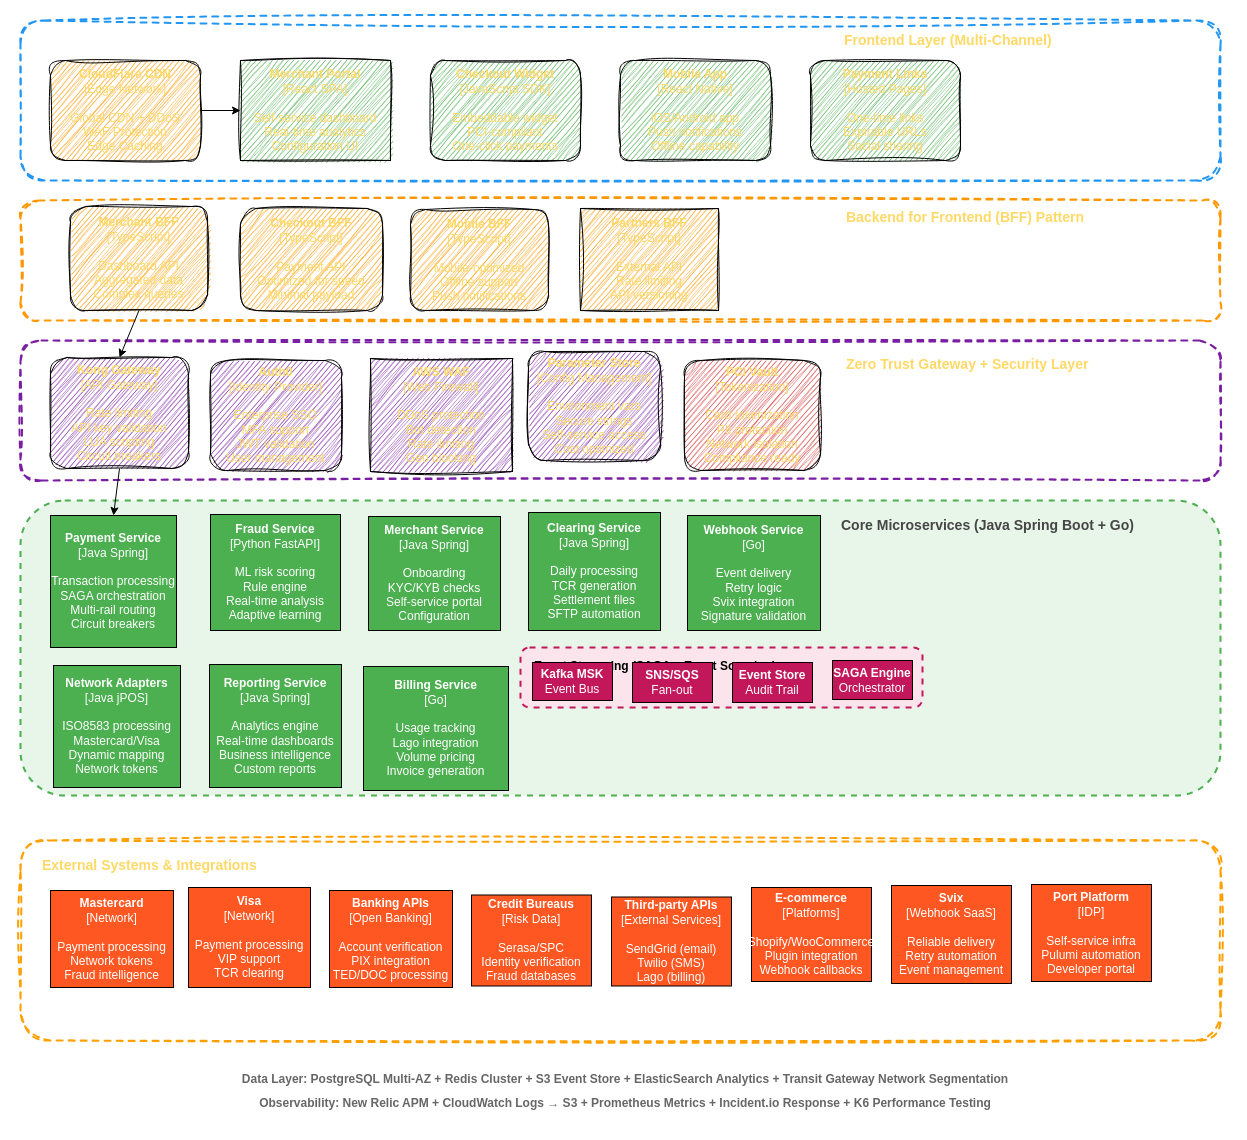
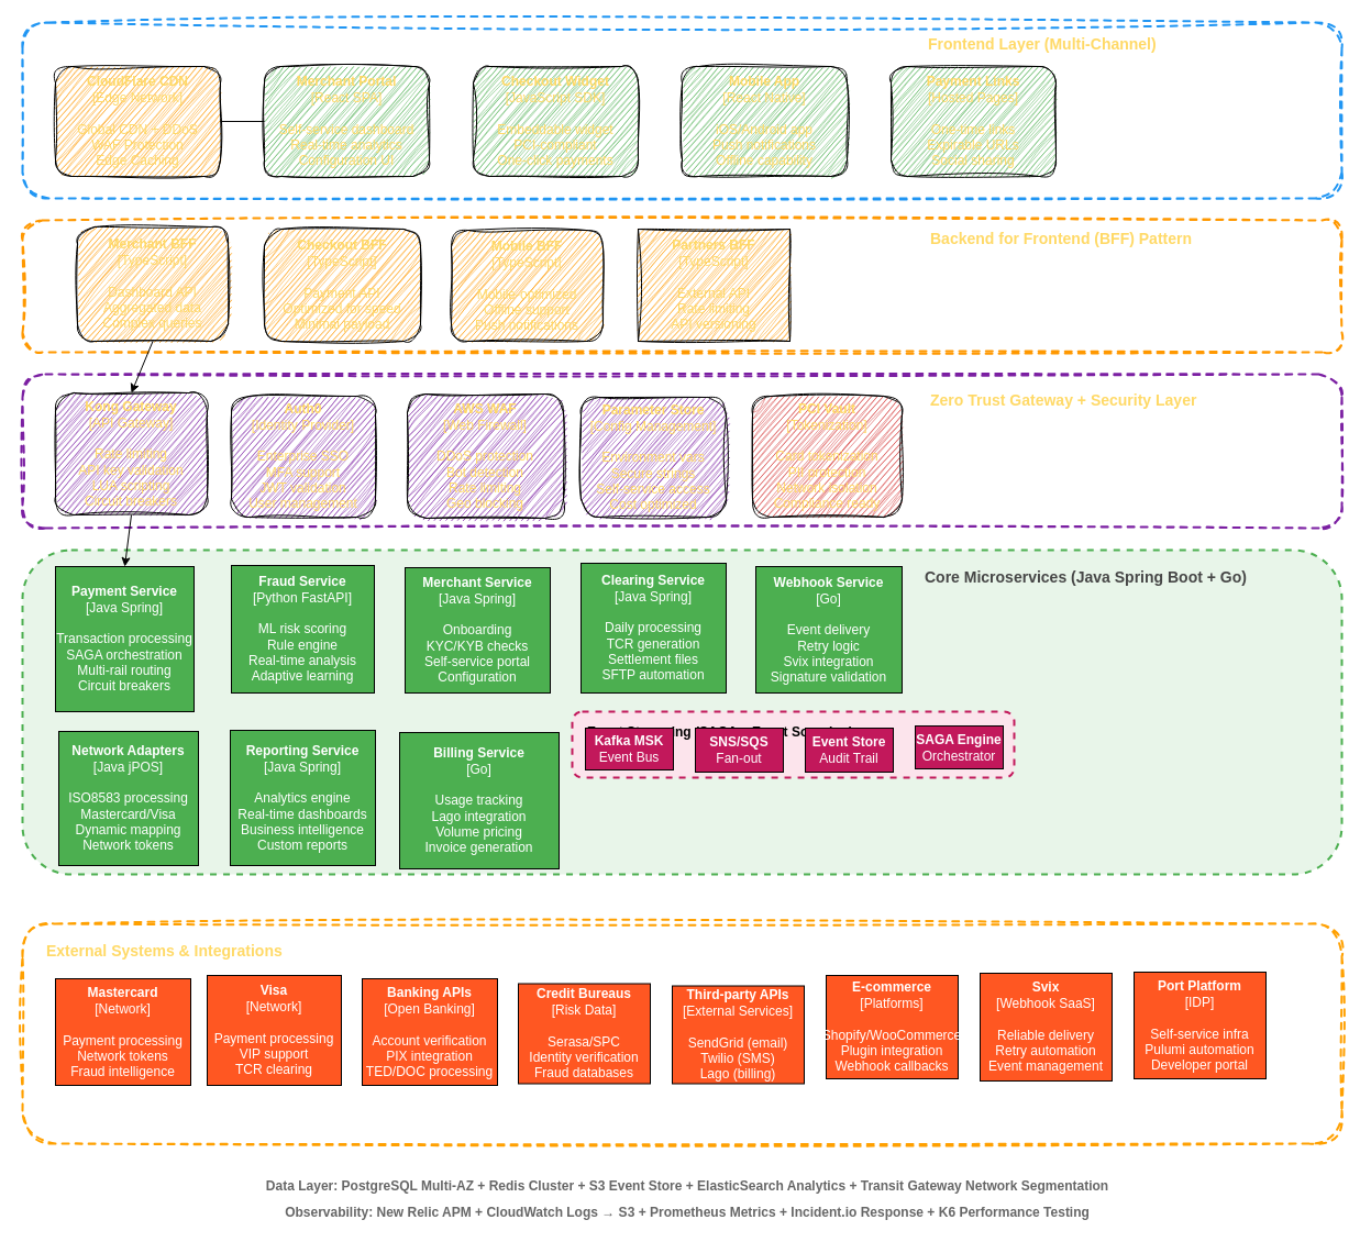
- <mxCell id="50" value="" style="endArrow=classic;html=1;exitX=1;exitY=0.5;exitDx=0;exitDy=0;entryX=0;entryY=0.5;entryDx=0;entryDy=0;" parent="1" source="6" target="7" edge="1"><mxGeometry width="50" height="50" relative="1" as="geometry"><mxPoint x="420" y="340" as="sourcePoint" /><mxPoint x="470" y="290" as="targetPoint" /></mxGeometry></mxCell>
+ <mxCell id="50" value="" style="endArrow=none;html=1;exitX=1;exitY=0.5;exitDx=0;exitDy=0;entryX=0;entryY=0.5;entryDx=0;entryDy=0;" parent="1" source="6" target="7" edge="1"><mxGeometry width="50" height="50" relative="1" as="geometry"><mxPoint x="420" y="340" as="sourcePoint" /><mxPoint x="470" y="290" as="targetPoint" /></mxGeometry></mxCell>
- <mxCell id="7" value="&lt;b&gt;Merchant Portal&lt;/b&gt;&lt;br/&gt;[React SPA]&lt;br/&gt;&lt;br/&gt;Self-service dashboard&lt;br/&gt;Real-time analytics&lt;br/&gt;Configuration UI" style="whiteSpace=wrap;html=1;fillColor=#4caf50;fontColor=#FFD966;align=center;sketch=1;curveFitting=1;jiggle=2;rounded=0;" parent="1" vertex="1"><mxGeometry x="240" y="60" width="150" height="100" as="geometry" /></mxCell>
+ <mxCell id="7" value="&lt;b&gt;Merchant Portal&lt;/b&gt;&lt;br/&gt;[React SPA]&lt;br/&gt;&lt;br/&gt;Self-service dashboard&lt;br/&gt;Real-time analytics&lt;br/&gt;Configuration UI" style="rounded=1;whiteSpace=wrap;html=1;fillColor=#4caf50;fontColor=#FFD966;align=center;sketch=1;curveFitting=1;jiggle=2;" parent="1" vertex="1"><mxGeometry x="240" y="60" width="150" height="100" as="geometry" /></mxCell>
- <mxCell id="22" value="&lt;b&gt;Parameter Store&lt;/b&gt;&lt;br/&gt;[Config Management]&lt;br/&gt;&lt;br/&gt;Environment vars&lt;br/&gt;Secure strings&lt;br/&gt;Self-service access&lt;br/&gt;Cost optimized" style="rounded=1;whiteSpace=wrap;html=1;fillColor=#7b1fa2;fontColor=#FFD966;align=center;sketch=1;curveFitting=1;jiggle=2;" parent="1" vertex="1"><mxGeometry x="528" y="351" width="132" height="109" as="geometry" /></mxCell>
+ <mxCell id="22" value="&lt;b&gt;Parameter Store&lt;/b&gt;&lt;br/&gt;[Config Management]&lt;br/&gt;&lt;br/&gt;Environment vars&lt;br/&gt;Secure strings&lt;br/&gt;Self-service access&lt;br/&gt;Cost optimized" style="rounded=1;whiteSpace=wrap;html=1;fillColor=#7b1fa2;fontColor=#FFD966;align=center;sketch=1;curveFitting=1;jiggle=2;" parent="1" vertex="1"><mxGeometry x="528" y="361" width="132" height="109" as="geometry" /></mxCell>
- <mxCell id="21" value="&lt;b&gt;AWS WAF&lt;/b&gt;&lt;br/&gt;[Web Firewall]&lt;br/&gt;&lt;br/&gt;DDoS protection&lt;br/&gt;Bot detection&lt;br/&gt;Rate limiting&lt;br/&gt;Geo blocking" style="whiteSpace=wrap;html=1;fillColor=#7b1fa2;fontColor=#FFD966;align=center;sketch=1;curveFitting=1;jiggle=2;rounded=0;" parent="1" vertex="1"><mxGeometry x="370" y="358" width="142" height="113" as="geometry" /></mxCell>
+ <mxCell id="21" value="&lt;b&gt;AWS WAF&lt;/b&gt;&lt;br/&gt;[Web Firewall]&lt;br/&gt;&lt;br/&gt;DDoS protection&lt;br/&gt;Bot detection&lt;br/&gt;Rate limiting&lt;br/&gt;Geo blocking" style="rounded=1;whiteSpace=wrap;html=1;fillColor=#7b1fa2;fontColor=#FFD966;align=center;sketch=1;curveFitting=1;jiggle=2;" parent="1" vertex="1"><mxGeometry x="370" y="358" width="142" height="113" as="geometry" /></mxCell>
